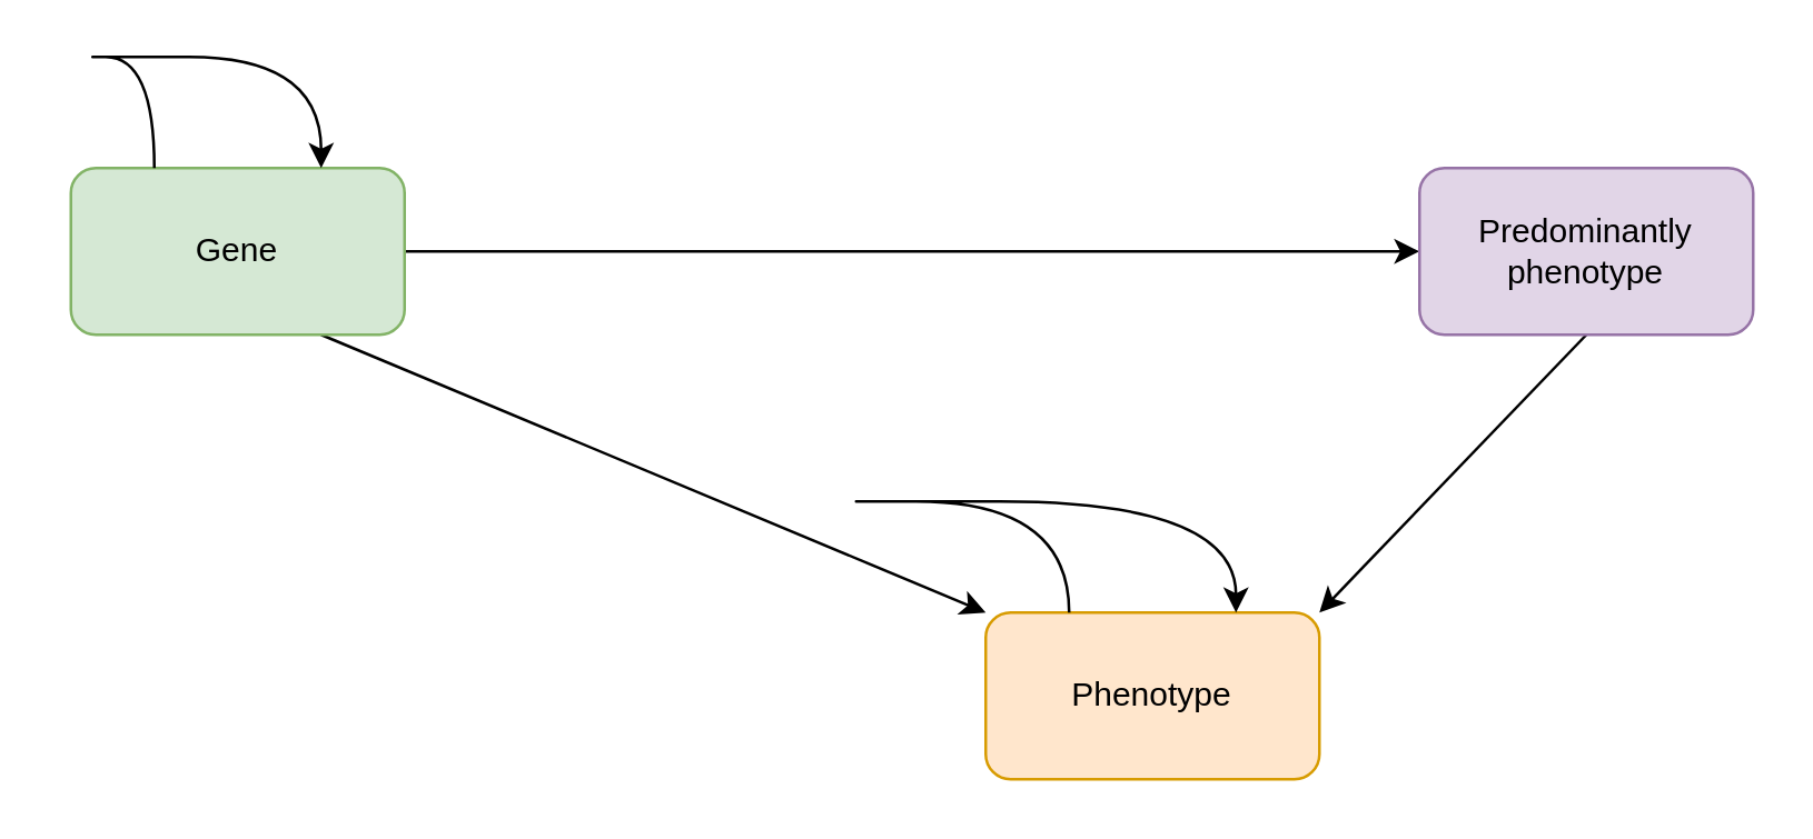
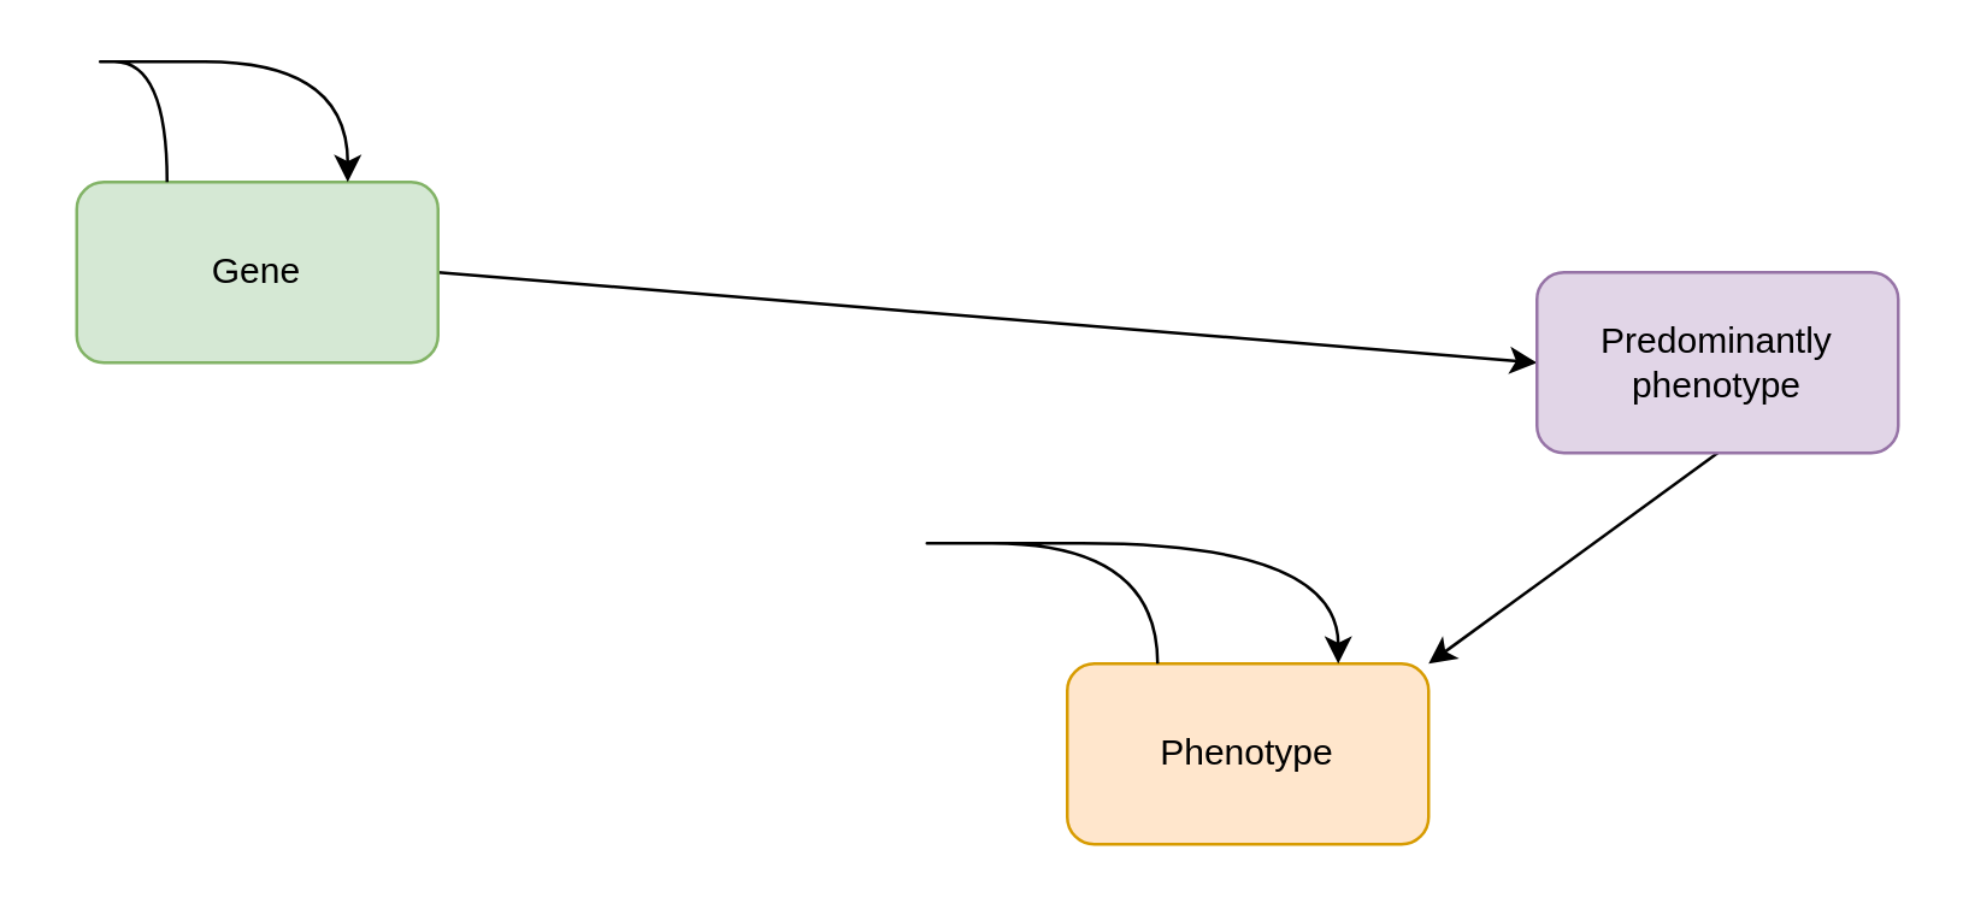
- <mxCell id="7" value="Predominantly phenotype" style="rounded=1;whiteSpace=wrap;html=1;fillColor=#e1d5e7;strokeColor=#9673a6;" parent="1" vertex="1"><mxGeometry x="510" y="60" width="120" height="60" as="geometry" /></mxCell>
+ <mxCell id="7" value="Predominantly phenotype" style="rounded=1;whiteSpace=wrap;html=1;fillColor=#e1d5e7;strokeColor=#9673a6;" parent="1" vertex="1"><mxGeometry x="510" y="90" width="120" height="60" as="geometry" /></mxCell>
- <mxCell id="2" style="rounded=0;orthogonalLoop=1;jettySize=auto;html=1;exitX=0.75;exitY=1;exitDx=0;exitDy=0;entryX=0;entryY=0;entryDx=0;entryDy=0;" parent="1" source="4" target="5" edge="1"><mxGeometry relative="1" as="geometry" /></mxCell>
